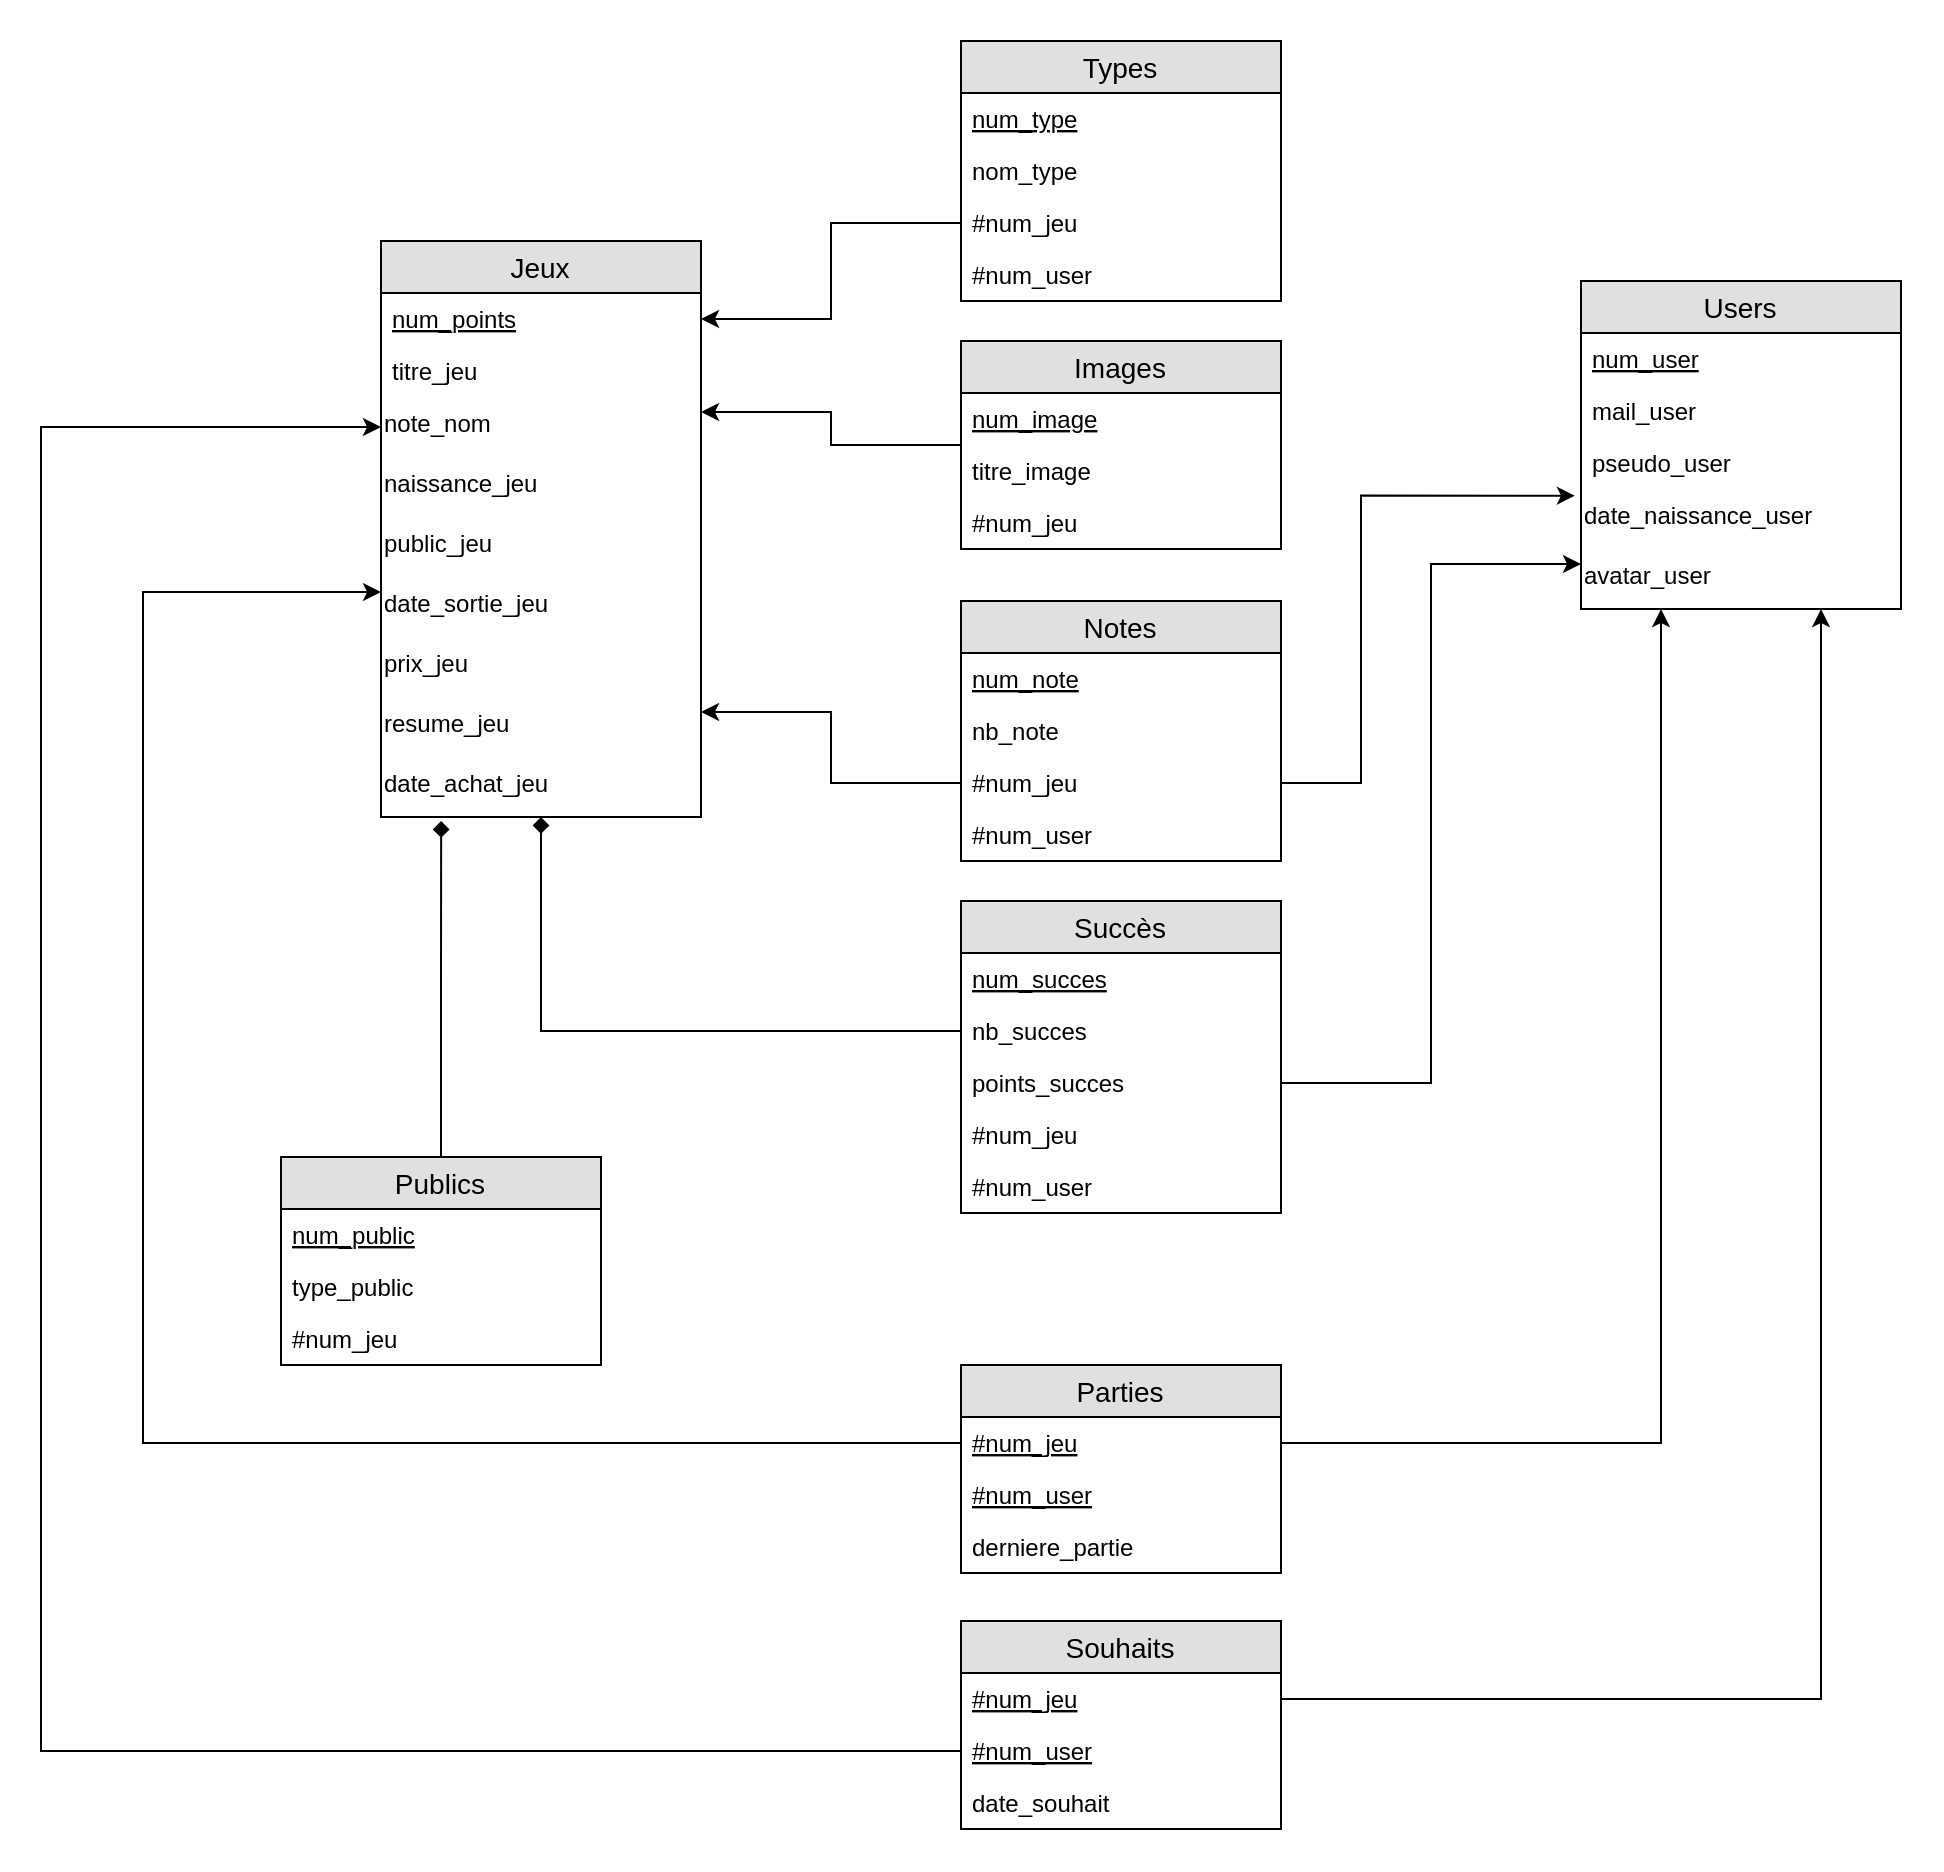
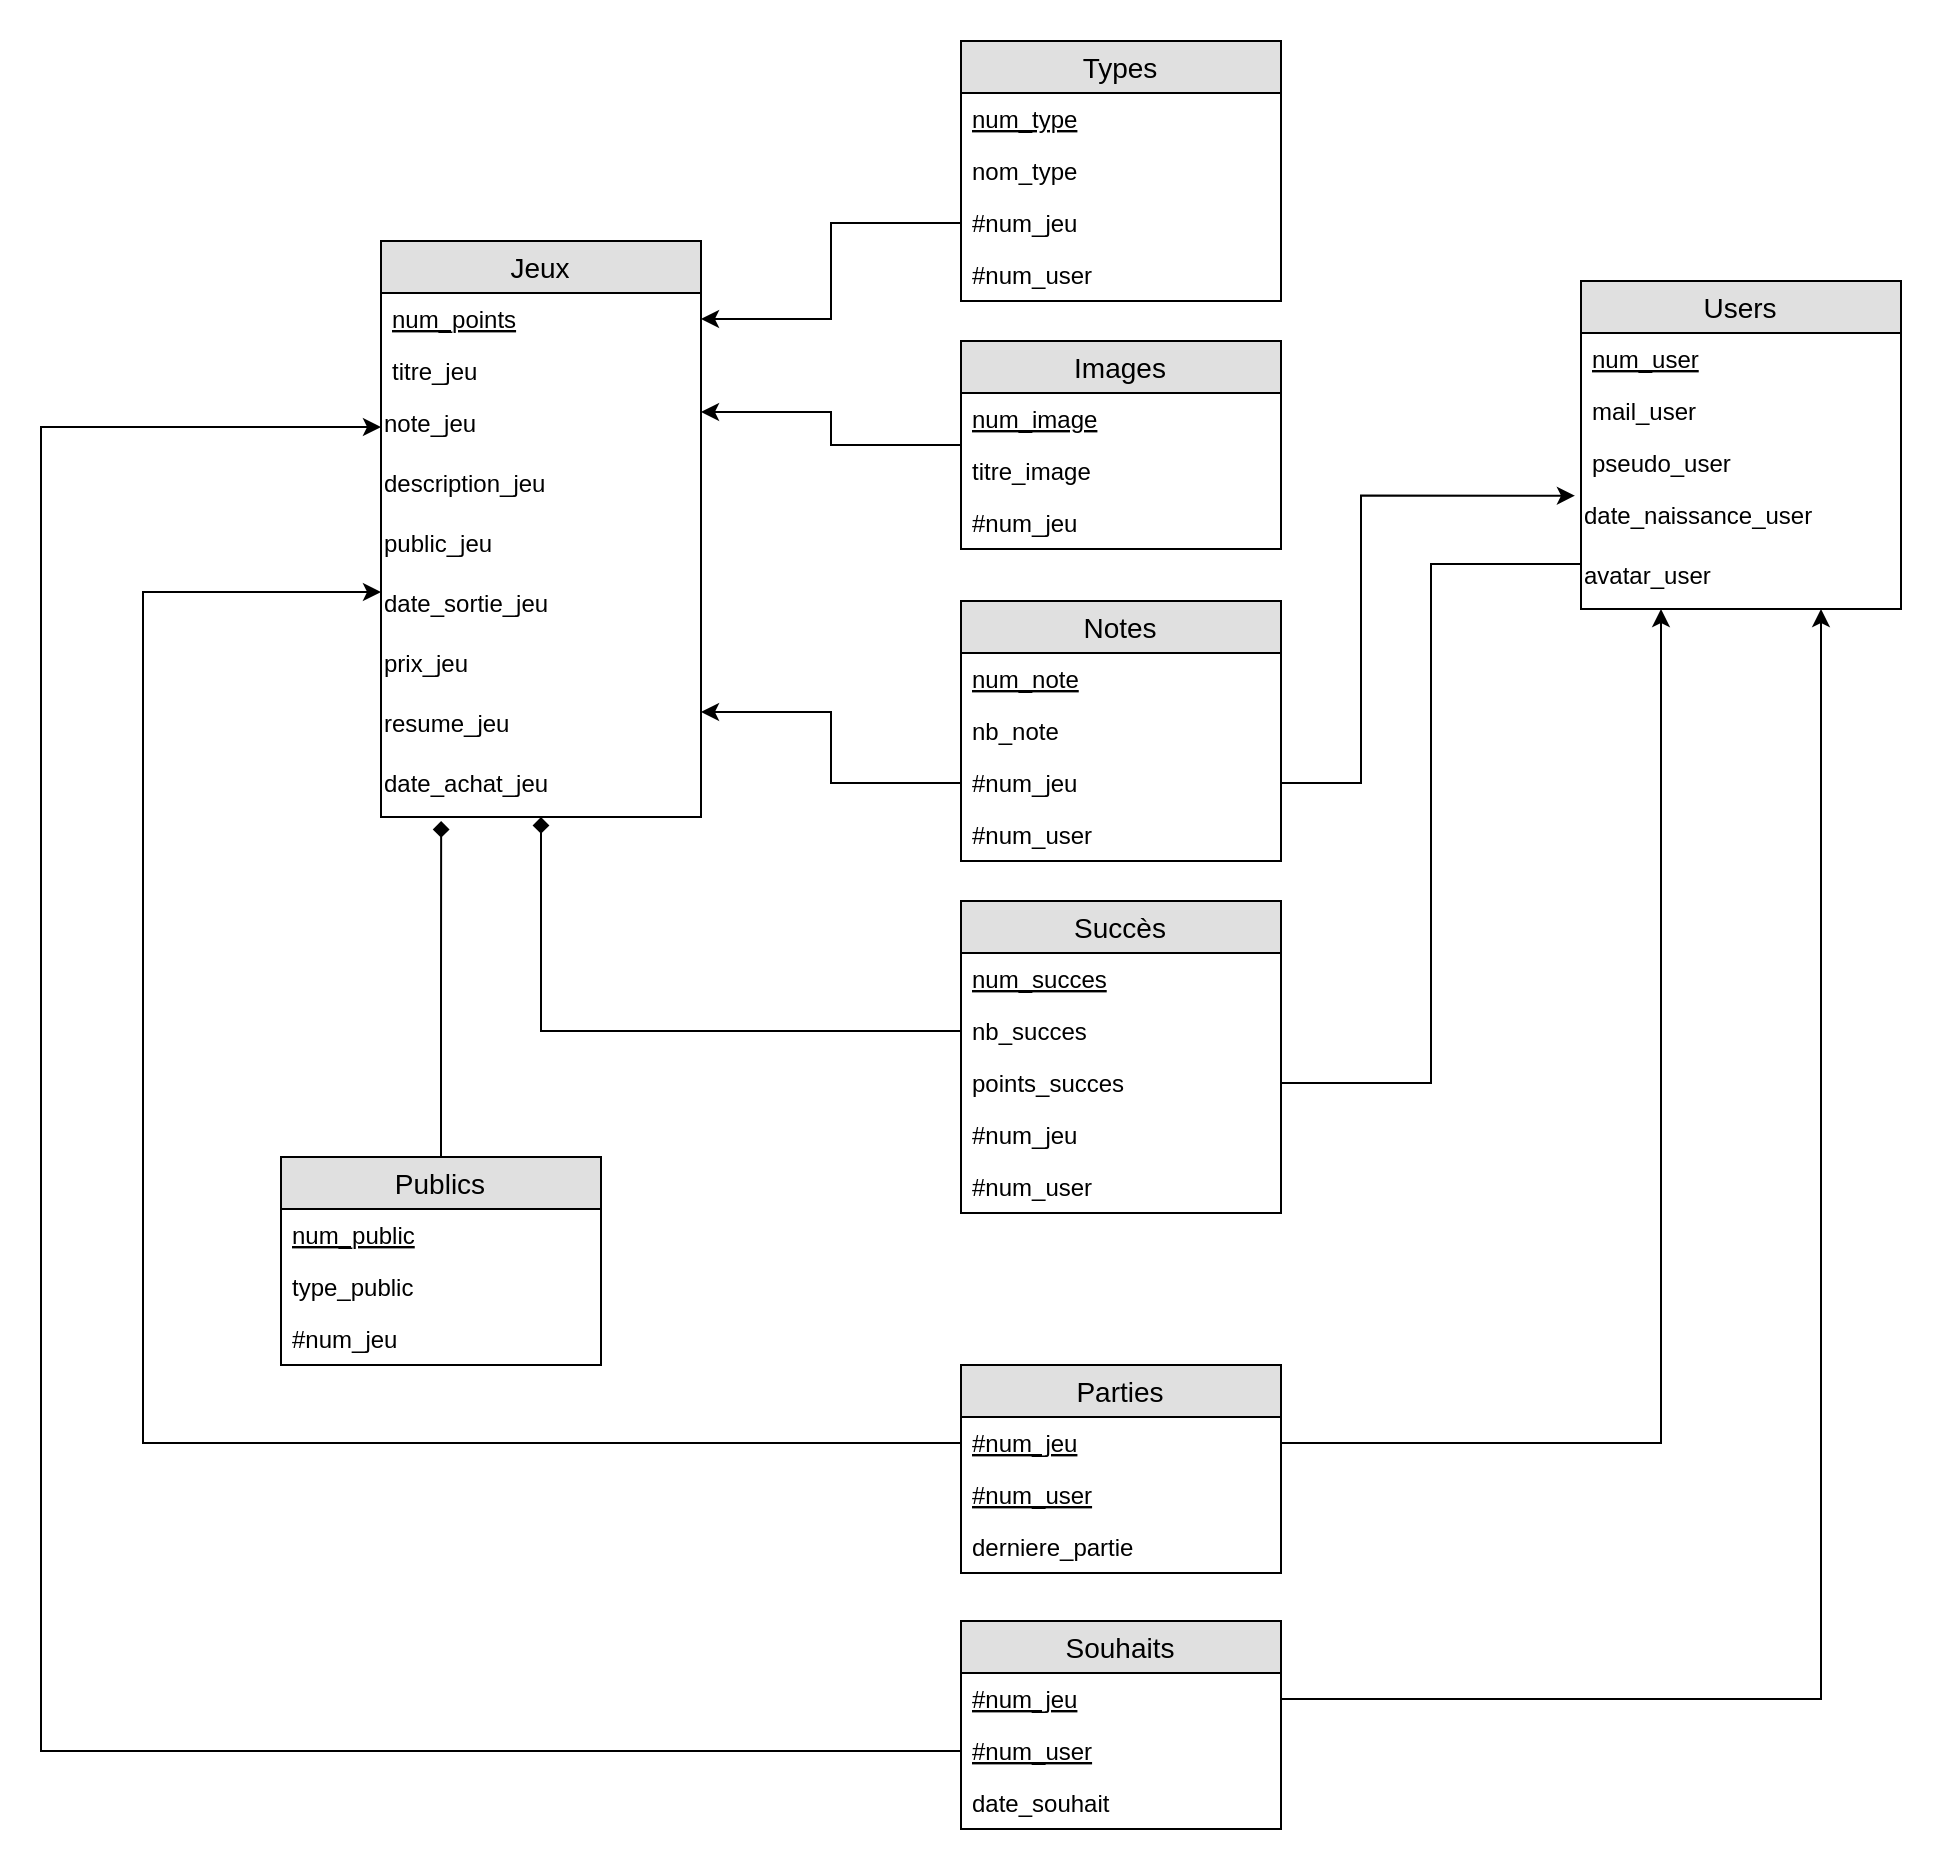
- <mxCell id="5" value="note_nom" style="text;html=1;" vertex="1" parent="2"><mxGeometry y="78" width="160" height="30" as="geometry" /></mxCell>
+ <mxCell id="5" value="note_jeu" style="text;html=1;" vertex="1" parent="2"><mxGeometry y="78" width="160" height="30" as="geometry" /></mxCell>
- <mxCell id="6" value="naissance_jeu" style="text;html=1;" vertex="1" parent="2"><mxGeometry y="108" width="160" height="30" as="geometry" /></mxCell>
+ <mxCell id="6" value="description_jeu" style="text;html=1;" vertex="1" parent="2"><mxGeometry y="108" width="160" height="30" as="geometry" /></mxCell>
- <mxCell id="53" style="edgeStyle=orthogonalEdgeStyle;rounded=0;orthogonalLoop=1;jettySize=auto;html=1;entryX=0;entryY=0.25;entryDx=0;entryDy=0;" edge="1" parent="1" source="30" target="43"><mxGeometry relative="1" as="geometry" /></mxCell>
+ <mxCell id="53" style="edgeStyle=orthogonalEdgeStyle;rounded=0;orthogonalLoop=1;jettySize=auto;html=1;entryX=0;entryY=0.25;entryDx=0;entryDy=0;endArrow=none;" edge="1" parent="1" source="30" target="43"><mxGeometry relative="1" as="geometry" /></mxCell>
